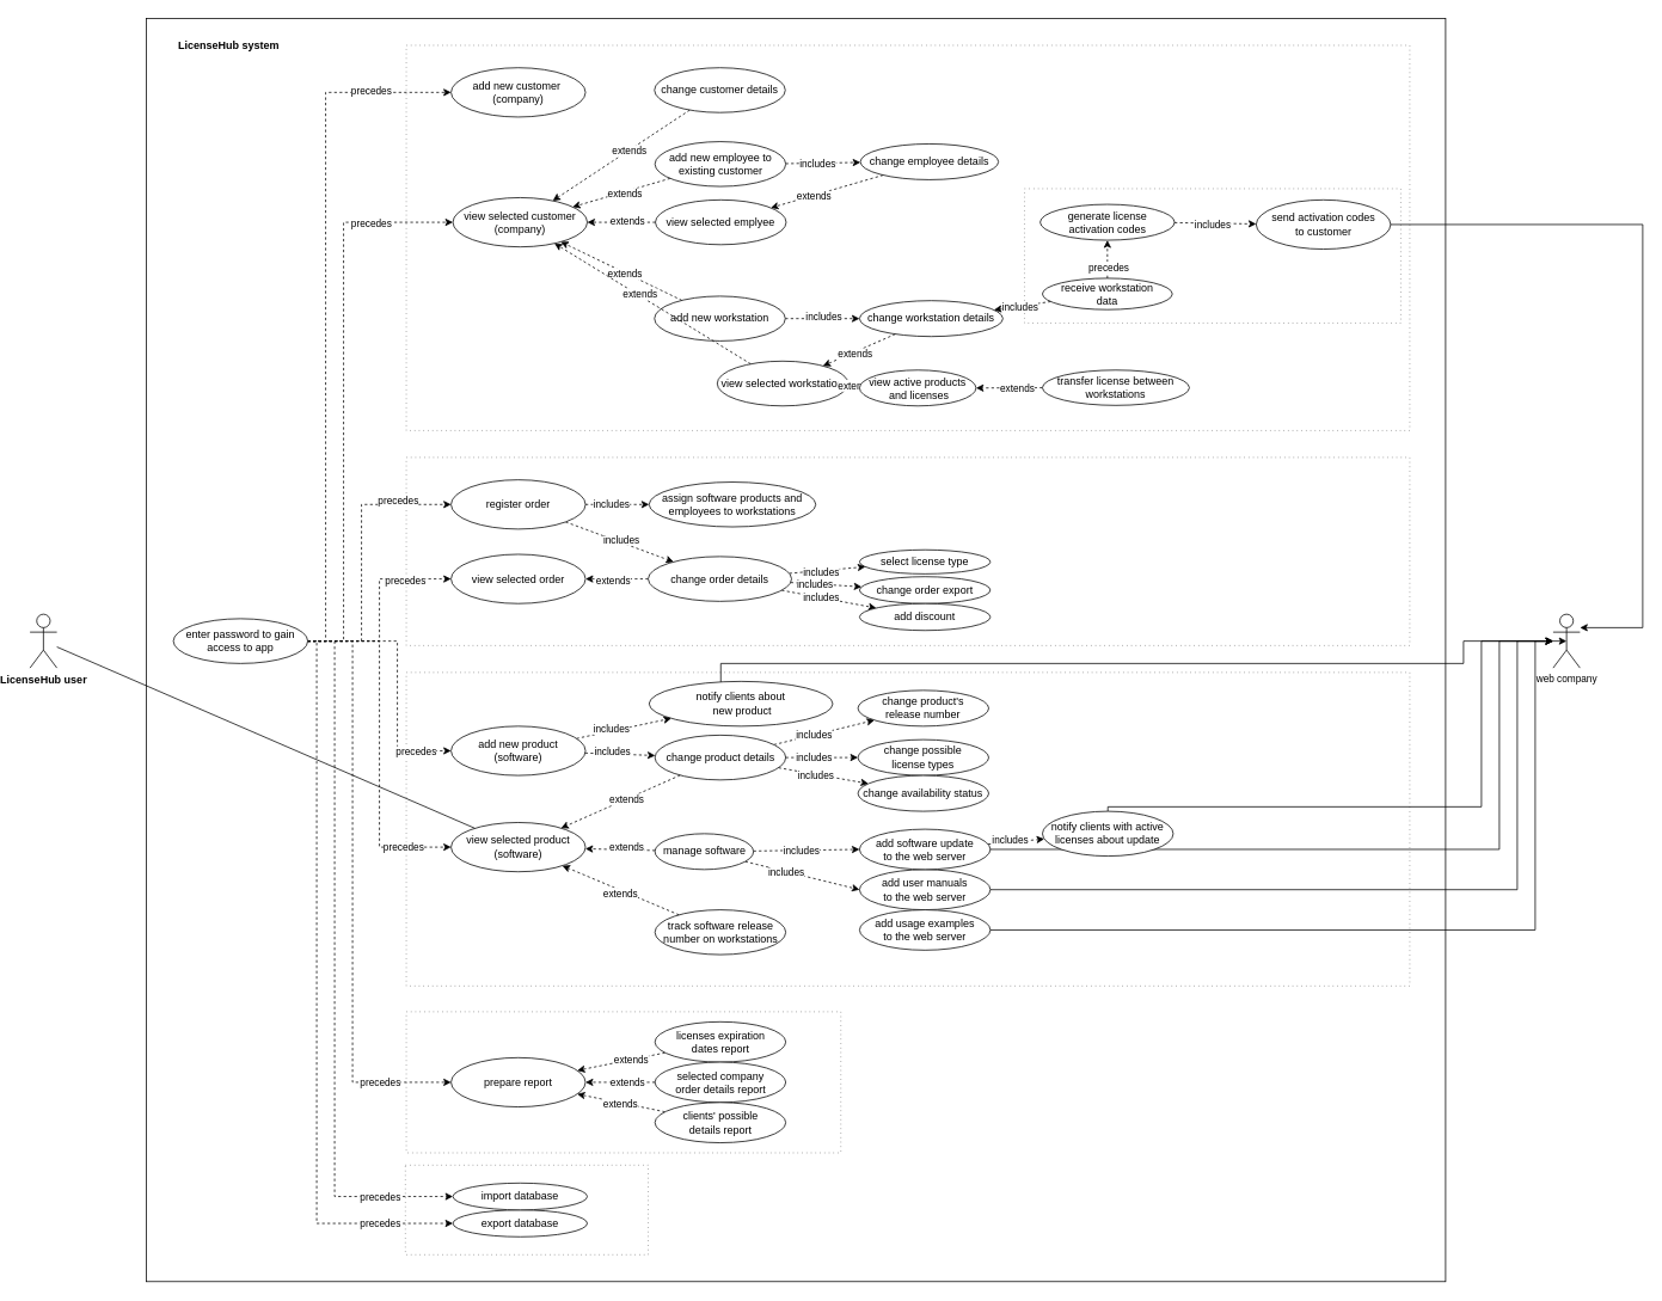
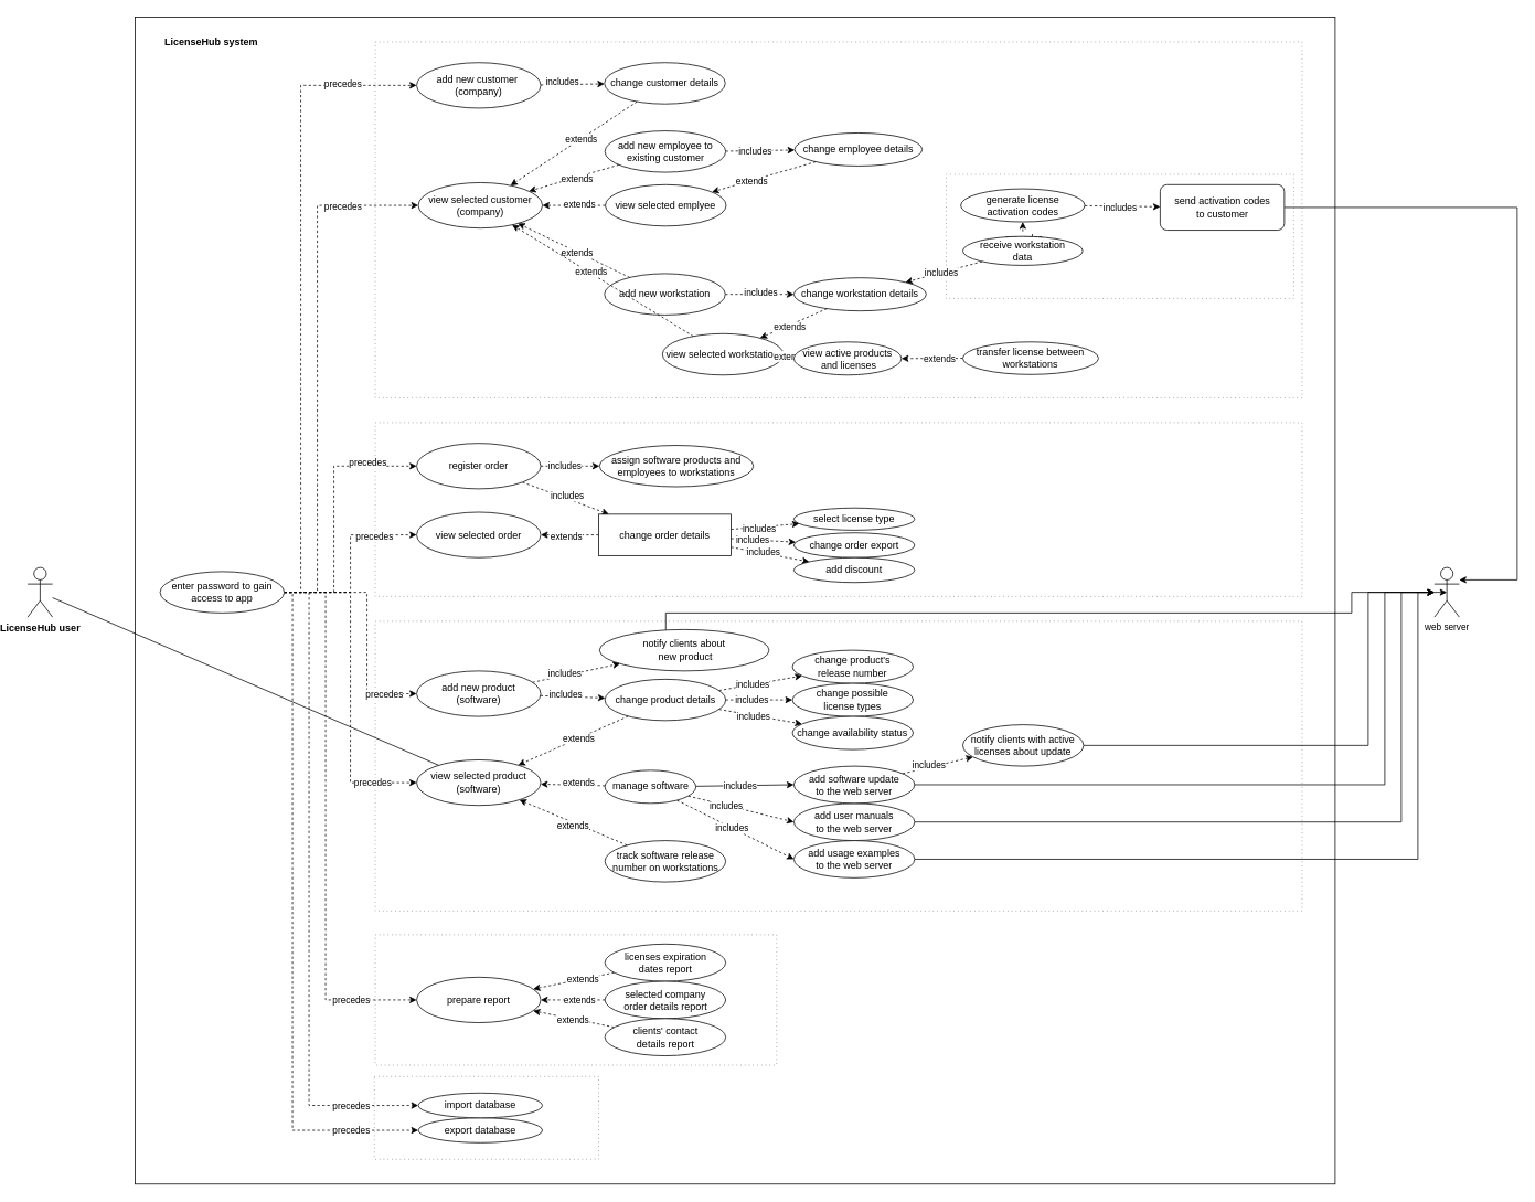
+ <mxCell id="11" style="rounded=0;orthogonalLoop=1;jettySize=auto;html=1;dashed=1;" parent="1" source="13" target="21" edge="1"><mxGeometry relative="1" as="geometry" /></mxCell>
+ <mxCell id="12" value="includes" style="edgeLabel;html=1;align=center;verticalAlign=middle;resizable=0;points=[];fontSize=11;fontFamily=Helvetica;fontColor=default;" parent="11" connectable="0" vertex="1"><mxGeometry x="-0.315" y="3" relative="1" as="geometry"><mxPoint as="offset" /></mxGeometry></mxCell>
- <mxCell id="79" value="send activation codes&lt;br&gt;to customer" style="ellipse;whiteSpace=wrap;html=1;" parent="1" vertex="1"><mxGeometry x="1388.6" y="222.5" width="150" height="55" as="geometry" /></mxCell>
+ <mxCell id="79" value="send activation codes&lt;br&gt;to customer" style="whiteSpace=wrap;html=1;rounded=1;" parent="1" vertex="1"><mxGeometry x="1388.6" y="222.5" width="150" height="55" as="geometry" /></mxCell>
- <mxCell id="148" value="receive workstation&lt;br&gt;data" style="ellipse;whiteSpace=wrap;html=1;" parent="1" vertex="1"><mxGeometry x="1150" y="310" width="145" height="35" as="geometry" /></mxCell>
+ <mxCell id="148" value="receive workstation&lt;br&gt;data" style="ellipse;whiteSpace=wrap;html=1;" parent="1" vertex="1"><mxGeometry x="1150" y="285" width="145" height="35" as="geometry" /></mxCell>
- <mxCell id="59" value="change&amp;nbsp;order details" style="ellipse;whiteSpace=wrap;html=1;" parent="1" vertex="1"><mxGeometry x="710" y="620.63" width="160" height="50" as="geometry" /></mxCell>
+ <mxCell id="59" value="change&amp;nbsp;order details" style="whiteSpace=wrap;html=1;rounded=0;" parent="1" vertex="1"><mxGeometry x="710" y="620.63" width="160" height="50" as="geometry" /></mxCell>
- <mxCell id="142" value="web company" style="shape=umlActor;verticalLabelPosition=bottom;verticalAlign=top;html=1;outlineConnect=0;fontFamily=Helvetica;fontSize=11;fontColor=default;strokeColor=#000000;" parent="1" vertex="1"><mxGeometry x="1720" y="685" width="30" height="60" as="geometry" /></mxCell>
+ <mxCell id="142" value="web server" style="shape=umlActor;verticalLabelPosition=bottom;verticalAlign=top;html=1;outlineConnect=0;fontFamily=Helvetica;fontSize=11;fontColor=default;strokeColor=#000000;" parent="1" vertex="1"><mxGeometry x="1720" y="685" width="30" height="60" as="geometry" /></mxCell>
- <mxCell id="121" value="change product's&lt;br&gt;release number" style="ellipse;whiteSpace=wrap;html=1;" parent="1" vertex="1"><mxGeometry x="944.07" y="770" width="146" height="40" as="geometry" /></mxCell>
+ <mxCell id="121" value="change product's&lt;br&gt;release number" style="ellipse;whiteSpace=wrap;html=1;" parent="1" vertex="1"><mxGeometry x="944.07" y="785" width="146" height="40" as="geometry" /></mxCell>
- <mxCell id="96" value="notify clients&amp;nbsp;with active licenses about update" style="ellipse;whiteSpace=wrap;html=1;" parent="1" vertex="1"><mxGeometry x="1150" y="905" width="146" height="50" as="geometry" /></mxCell>
+ <mxCell id="96" value="notify clients&amp;nbsp;with active licenses about update" style="ellipse;whiteSpace=wrap;html=1;" parent="1" vertex="1"><mxGeometry x="1150" y="875" width="146" height="50" as="geometry" /></mxCell>
- <mxCell id="90" style="rounded=0;orthogonalLoop=1;jettySize=auto;html=1;entryX=0;entryY=0.5;entryDx=0;entryDy=0;dashed=1;" parent="1" source="94" target="85" edge="1"><mxGeometry relative="1" as="geometry" /></mxCell>
+ <mxCell id="90" style="rounded=0;orthogonalLoop=1;jettySize=auto;html=1;entryX=0;entryY=0.5;entryDx=0;entryDy=0;dashed=0;" parent="1" source="94" target="85" edge="1"><mxGeometry relative="1" as="geometry" /></mxCell>
+ <mxCell id="88" style="rounded=0;orthogonalLoop=1;jettySize=auto;html=1;entryX=0;entryY=0.5;entryDx=0;entryDy=0;dashed=1;" parent="1" source="94" target="101" edge="1"><mxGeometry relative="1" as="geometry" /></mxCell>
+ <mxCell id="89" value="includes" style="edgeLabel;html=1;align=center;verticalAlign=middle;resizable=0;points=[];fontSize=11;fontFamily=Helvetica;fontColor=default;" parent="88" connectable="0" vertex="1"><mxGeometry x="-0.061" relative="1" as="geometry"><mxPoint as="offset" /></mxGeometry></mxCell>
- <mxCell id="77" value="clients' possible&lt;br&gt;details report" style="ellipse;whiteSpace=wrap;html=1;" parent="1" vertex="1"><mxGeometry x="717.5" y="1230" width="146" height="45" as="geometry" /></mxCell>
+ <mxCell id="77" value="clients' contact&lt;br&gt;details report" style="ellipse;whiteSpace=wrap;html=1;" parent="1" vertex="1"><mxGeometry x="717.5" y="1230" width="146" height="45" as="geometry" /></mxCell>
